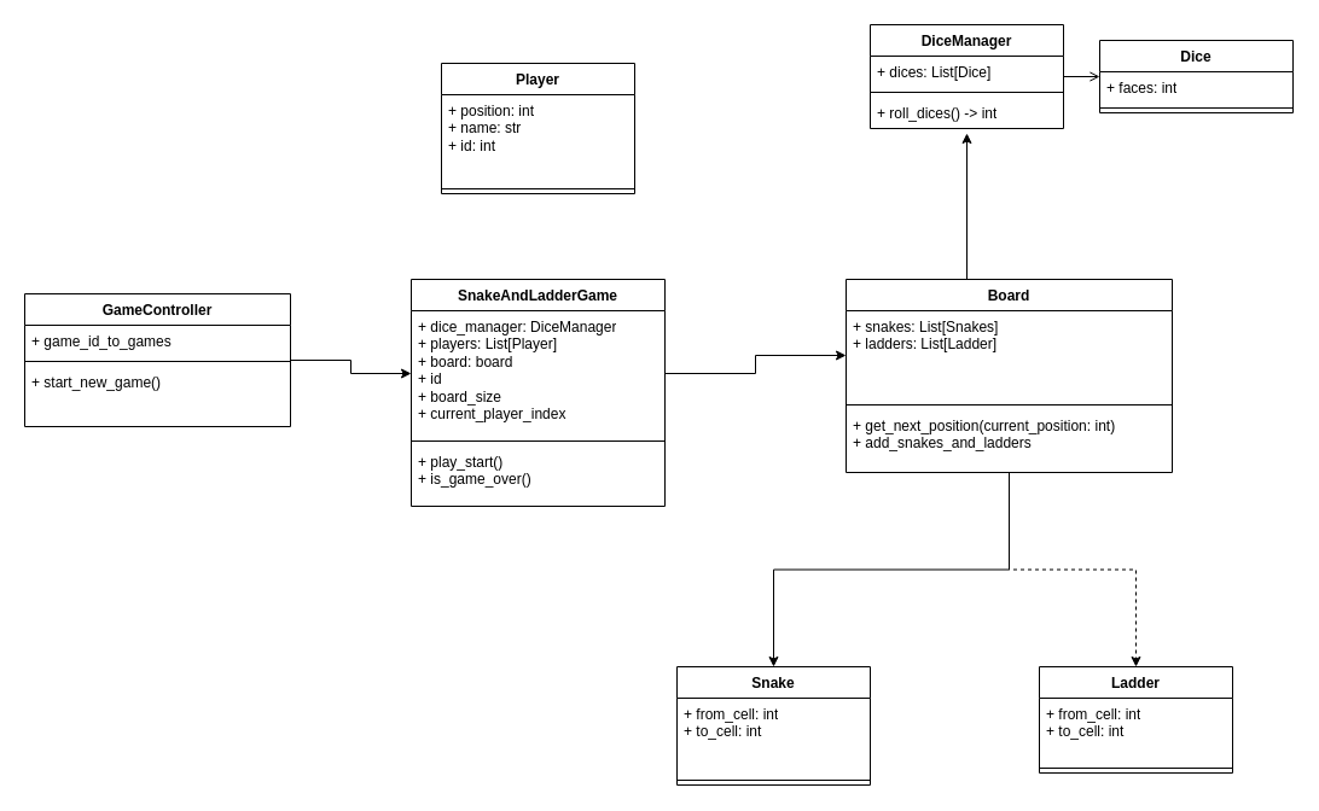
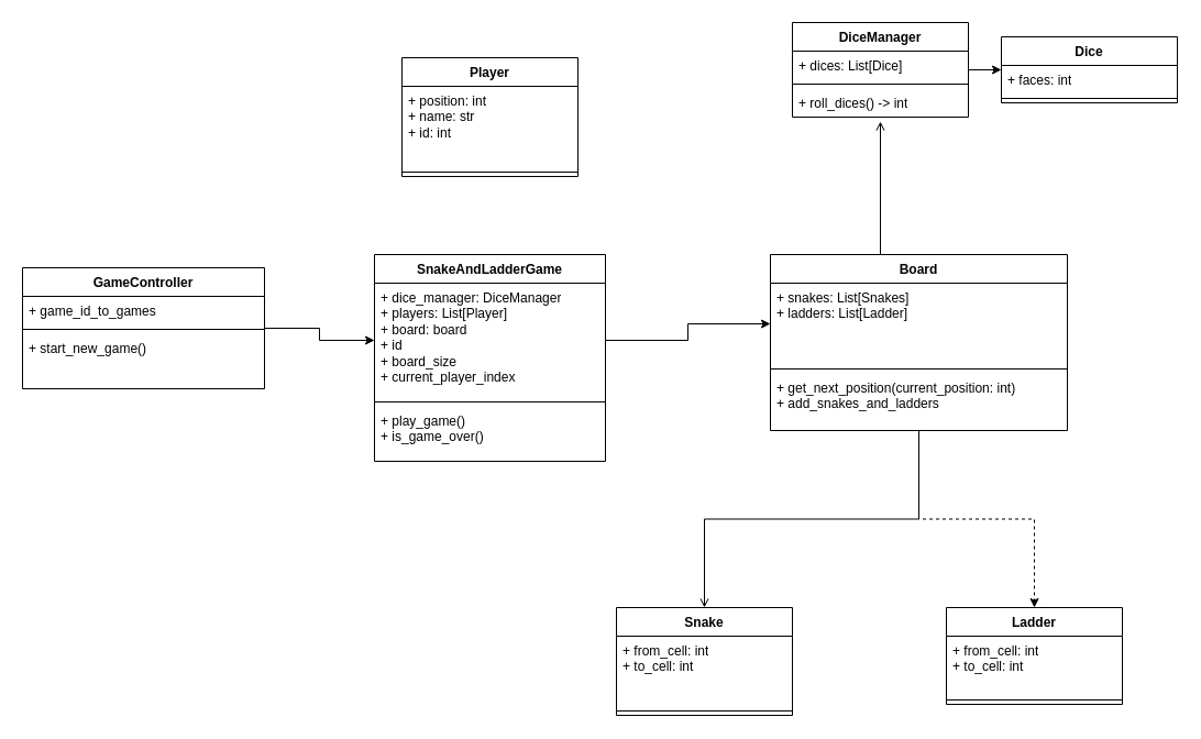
- <mxCell id="30" style="edgeStyle=orthogonalEdgeStyle;rounded=0;orthogonalLoop=1;jettySize=auto;html=1;entryX=0;entryY=0.5;entryDx=0;entryDy=0;endArrow=open;" parent="1" source="31" target="14" edge="1"><mxGeometry relative="1" as="geometry" /></mxCell>
+ <mxCell id="30" style="edgeStyle=orthogonalEdgeStyle;rounded=0;orthogonalLoop=1;jettySize=auto;html=1;entryX=0;entryY=0.5;entryDx=0;entryDy=0;" parent="1" source="31" target="14" edge="1"><mxGeometry relative="1" as="geometry" /></mxCell>
- <mxCell id="35" style="edgeStyle=orthogonalEdgeStyle;rounded=0;orthogonalLoop=1;jettySize=auto;html=1;entryX=0.5;entryY=1.154;entryDx=0;entryDy=0;entryPerimeter=0;" parent="1" source="4" target="34" edge="1"><mxGeometry relative="1" as="geometry"><Array as="points"><mxPoint x="800" y="110" /></Array></mxGeometry></mxCell>
+ <mxCell id="35" style="edgeStyle=orthogonalEdgeStyle;rounded=0;orthogonalLoop=1;jettySize=auto;html=1;entryX=0.5;entryY=1.154;entryDx=0;entryDy=0;entryPerimeter=0;endArrow=open;" parent="1" source="4" target="34" edge="1"><mxGeometry relative="1" as="geometry"><Array as="points"><mxPoint x="800" y="110" /></Array></mxGeometry></mxCell>
- <mxCell id="23" value="&lt;div&gt;+ play_start()&lt;/div&gt;&lt;div&gt;+ is_game_over()&lt;/div&gt;" style="text;strokeColor=none;fillColor=none;align=left;verticalAlign=top;spacingLeft=4;spacingRight=4;overflow=hidden;rotatable=0;points=[[0,0.5],[1,0.5]];portConstraint=eastwest;whiteSpace=wrap;html=1;" parent="20" vertex="1"><mxGeometry y="138" width="210" height="50" as="geometry" /></mxCell>
+ <mxCell id="23" value="&lt;div&gt;+ play_game()&lt;/div&gt;&lt;div&gt;+ is_game_over()&lt;/div&gt;" style="text;strokeColor=none;fillColor=none;align=left;verticalAlign=top;spacingLeft=4;spacingRight=4;overflow=hidden;rotatable=0;points=[[0,0.5],[1,0.5]];portConstraint=eastwest;whiteSpace=wrap;html=1;" parent="20" vertex="1"><mxGeometry y="138" width="210" height="50" as="geometry" /></mxCell>
- <mxCell id="2" style="edgeStyle=orthogonalEdgeStyle;rounded=0;orthogonalLoop=1;jettySize=auto;html=1;entryX=0.5;entryY=0;entryDx=0;entryDy=0;" parent="1" source="4" target="8" edge="1"><mxGeometry relative="1" as="geometry" /></mxCell>
+ <mxCell id="2" style="edgeStyle=orthogonalEdgeStyle;rounded=0;orthogonalLoop=1;jettySize=auto;html=1;entryX=0.5;entryY=0;entryDx=0;entryDy=0;endArrow=open;" parent="1" source="4" target="8" edge="1"><mxGeometry relative="1" as="geometry" /></mxCell>
